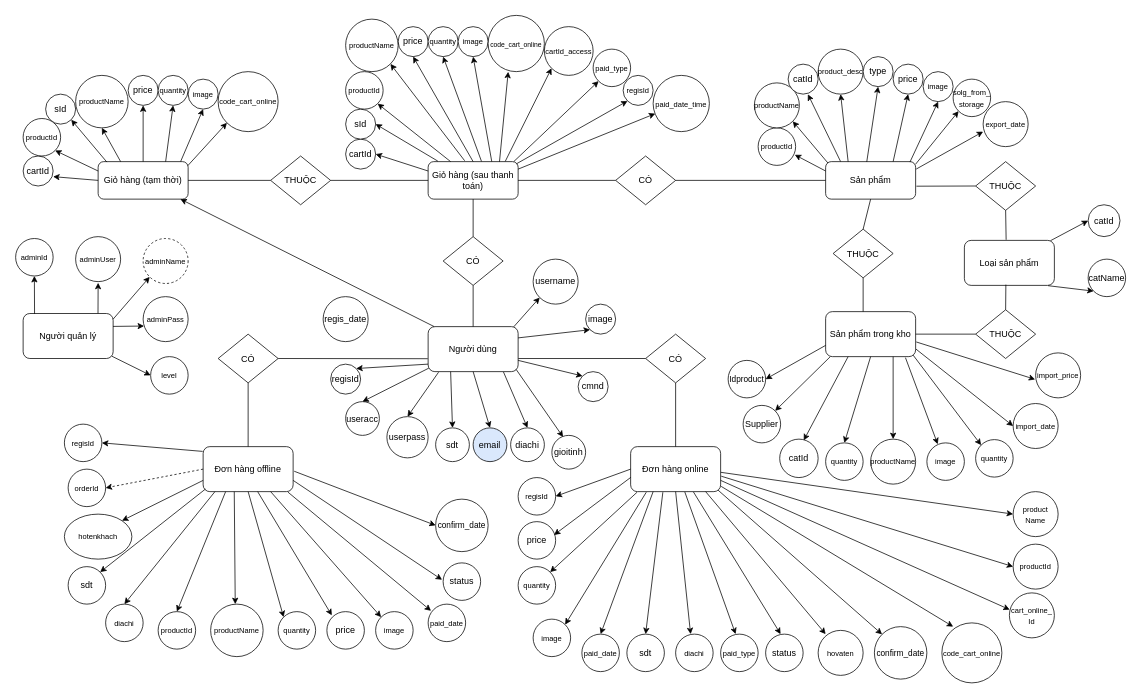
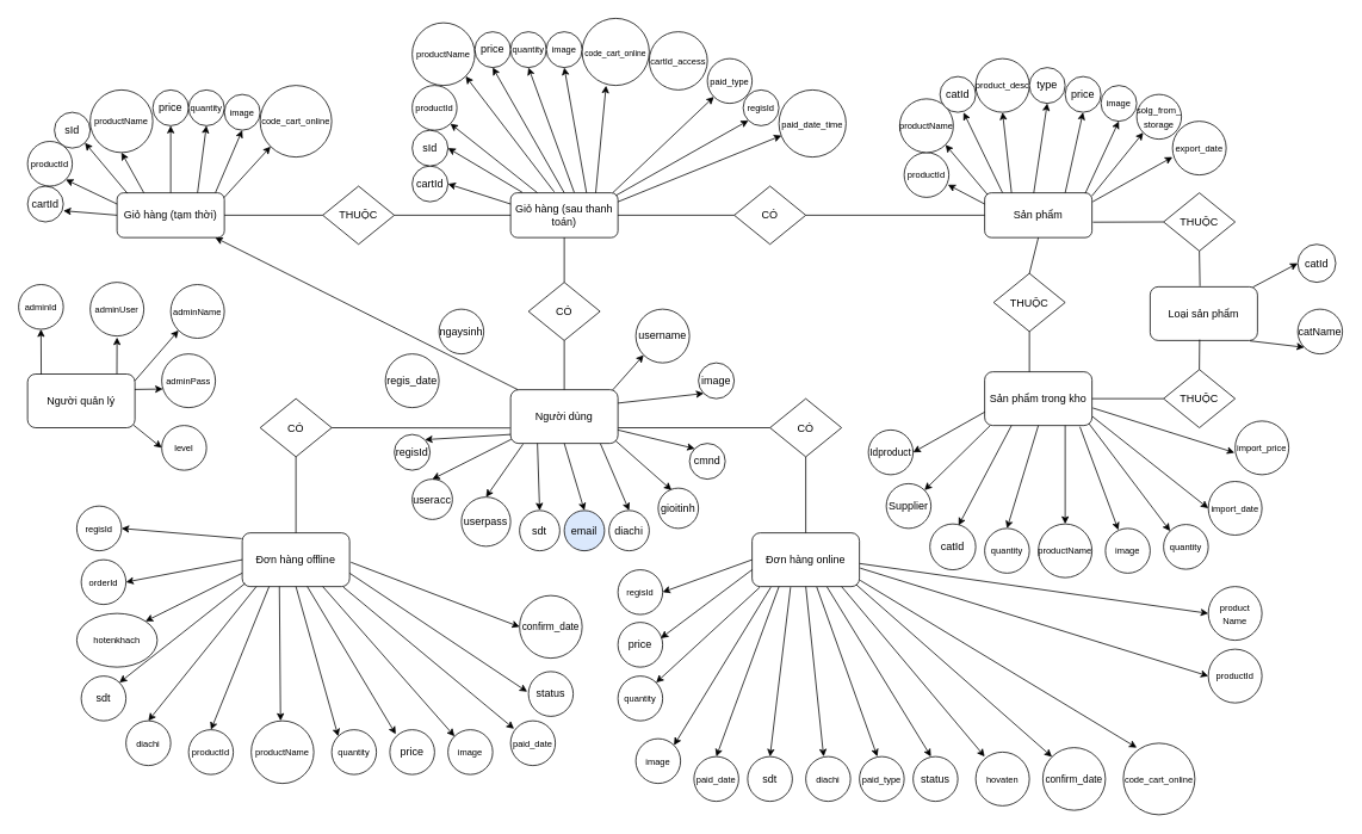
- <mxCell id="47" value="" style="endArrow=classic;html=1;rounded=0;entryX=0;entryY=1;entryDx=0;entryDy=0;exitX=0.857;exitY=-0.007;exitDx=0;exitDy=0;exitPerimeter=0;" parent="1" source="3" target="30" edge="1"><mxGeometry width="50" height="50" relative="1" as="geometry"><mxPoint x="610" y="215" as="sourcePoint" /><mxPoint x="650" y="175" as="targetPoint" /></mxGeometry></mxCell>
- <mxCell id="195" value="&lt;font style=&quot;font-size: 10px;&quot;&gt;adminName&lt;/font&gt;" style="ellipse;whiteSpace=wrap;html=1;aspect=fixed;dashed=1;" parent="1" vertex="1"><mxGeometry x="190" y="317.5" width="60" height="60" as="geometry" /></mxCell>
+ <mxCell id="195" value="&lt;font style=&quot;font-size: 10px;&quot;&gt;adminName&lt;/font&gt;" style="ellipse;whiteSpace=wrap;html=1;aspect=fixed;" parent="1" vertex="1"><mxGeometry x="190" y="317.5" width="60" height="60" as="geometry" /></mxCell>
+ <mxCell id="93" value="&lt;font style=&quot;font-size: 12px;&quot;&gt;ngaysinh&lt;/font&gt;" style="ellipse;whiteSpace=wrap;html=1;aspect=fixed;" parent="1" vertex="1"><mxGeometry x="490" y="345" width="50" height="50" as="geometry" /></mxCell>
- <mxCell id="197" value="&lt;font style=&quot;font-size: 10px;&quot;&gt;adminPass&lt;/font&gt;" style="ellipse;whiteSpace=wrap;html=1;aspect=fixed;" parent="1" vertex="1"><mxGeometry x="190" y="395" width="60" height="60" as="geometry" /></mxCell>
+ <mxCell id="197" value="&lt;font style=&quot;font-size: 10px;&quot;&gt;adminPass&lt;/font&gt;" style="ellipse;whiteSpace=wrap;html=1;aspect=fixed;" parent="1" vertex="1"><mxGeometry x="180" y="395" width="60" height="60" as="geometry" /></mxCell>
- <mxCell id="198" value="&lt;font style=&quot;font-size: 10px;&quot;&gt;level&lt;/font&gt;" style="ellipse;whiteSpace=wrap;html=1;aspect=fixed;" parent="1" vertex="1"><mxGeometry x="200" y="475" width="50" height="50" as="geometry" /></mxCell>
+ <mxCell id="198" value="&lt;font style=&quot;font-size: 10px;&quot;&gt;level&lt;/font&gt;" style="ellipse;whiteSpace=wrap;html=1;aspect=fixed;" parent="1" vertex="1"><mxGeometry x="180" y="475" width="50" height="50" as="geometry" /></mxCell>
- <mxCell id="92" value="&lt;font style=&quot;font-size: 12px;&quot;&gt;gioitinh&lt;/font&gt;" style="ellipse;whiteSpace=wrap;html=1;aspect=fixed;" parent="1" vertex="1"><mxGeometry x="735" y="580" width="45" height="45" as="geometry" /></mxCell>
+ <mxCell id="92" value="&lt;font style=&quot;font-size: 12px;&quot;&gt;gioitinh&lt;/font&gt;" style="ellipse;whiteSpace=wrap;html=1;aspect=fixed;" parent="1" vertex="1"><mxGeometry x="735" y="545" width="45" height="45" as="geometry" /></mxCell>
- <mxCell id="150" value="" style="endArrow=classic;html=1;rounded=0;exitX=0;exitY=0.5;exitDx=0;exitDy=0;entryX=1;entryY=0.5;entryDx=0;entryDy=0;dashed=1;" parent="1" source="5" target="138" edge="1"><mxGeometry width="50" height="50" relative="1" as="geometry"><mxPoint x="300" y="725" as="sourcePoint" /><mxPoint x="350" y="675" as="targetPoint" /></mxGeometry></mxCell>
+ <mxCell id="150" value="" style="endArrow=classic;html=1;rounded=0;exitX=0;exitY=0.5;exitDx=0;exitDy=0;entryX=1;entryY=0.5;entryDx=0;entryDy=0;" parent="1" source="5" target="138" edge="1"><mxGeometry width="50" height="50" relative="1" as="geometry"><mxPoint x="300" y="725" as="sourcePoint" /><mxPoint x="350" y="675" as="targetPoint" /></mxGeometry></mxCell>
- <mxCell id="191" value="" style="endArrow=classic;html=1;rounded=0;exitX=1;exitY=0.75;exitDx=0;exitDy=0;entryX=0.007;entryY=0.373;entryDx=0;entryDy=0;entryPerimeter=0;" parent="1" source="6" target="162" edge="1"><mxGeometry width="50" height="50" relative="1" as="geometry"><mxPoint x="1160" y="765" as="sourcePoint" /><mxPoint x="1210" y="715" as="targetPoint" /></mxGeometry></mxCell>
- <mxCell id="162" value="&lt;font style=&quot;font-size: 10px;&quot;&gt;cart_online_&lt;br&gt;Id&lt;/font&gt;" style="ellipse;whiteSpace=wrap;html=1;aspect=fixed;" parent="1" vertex="1"><mxGeometry x="1345" y="790" width="60" height="60" as="geometry" /></mxCell>
